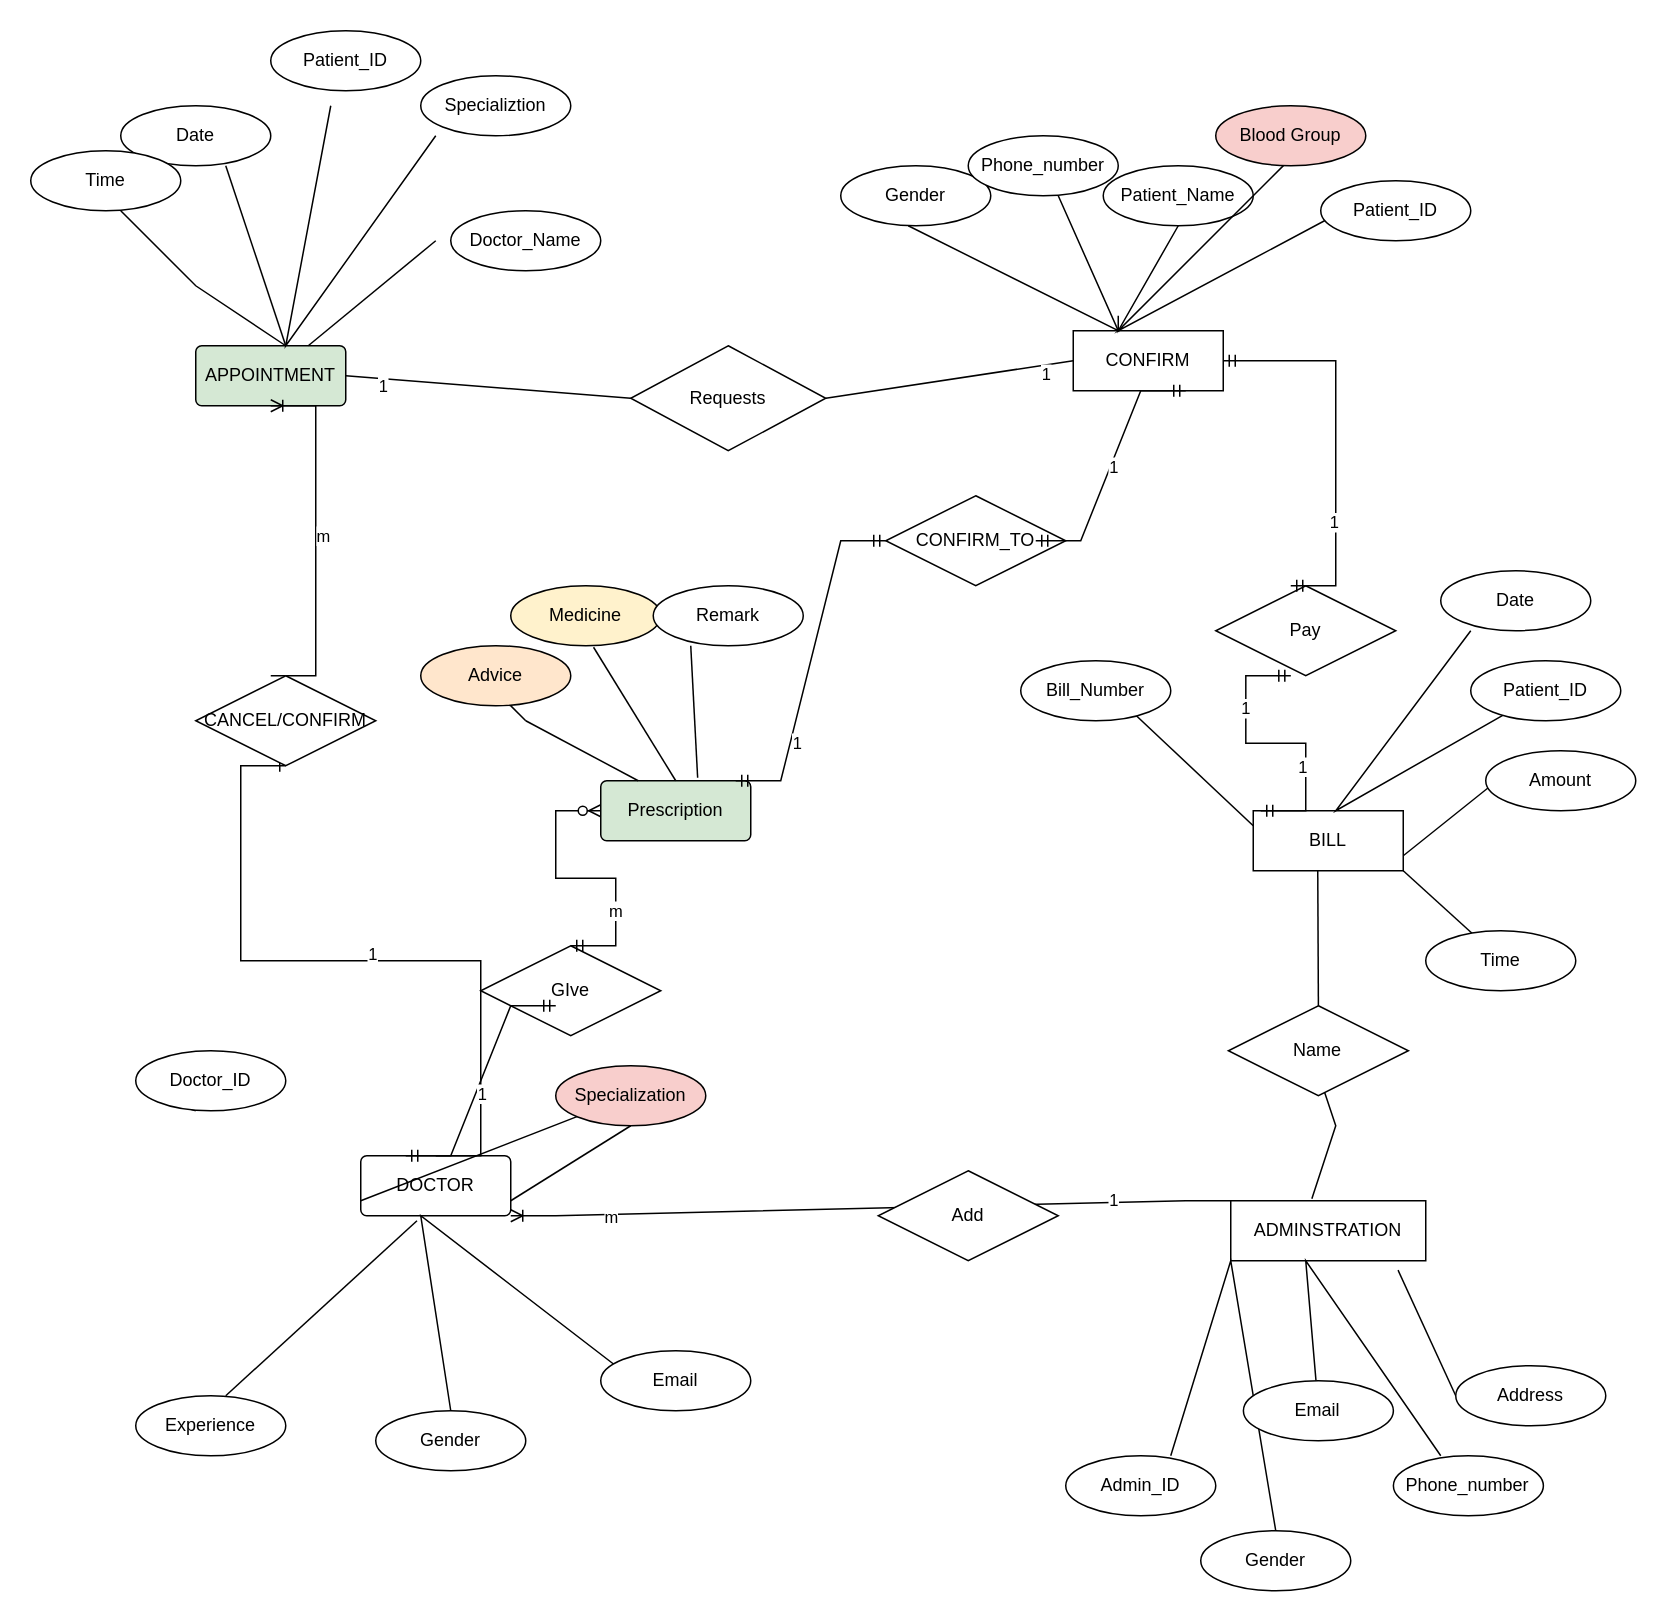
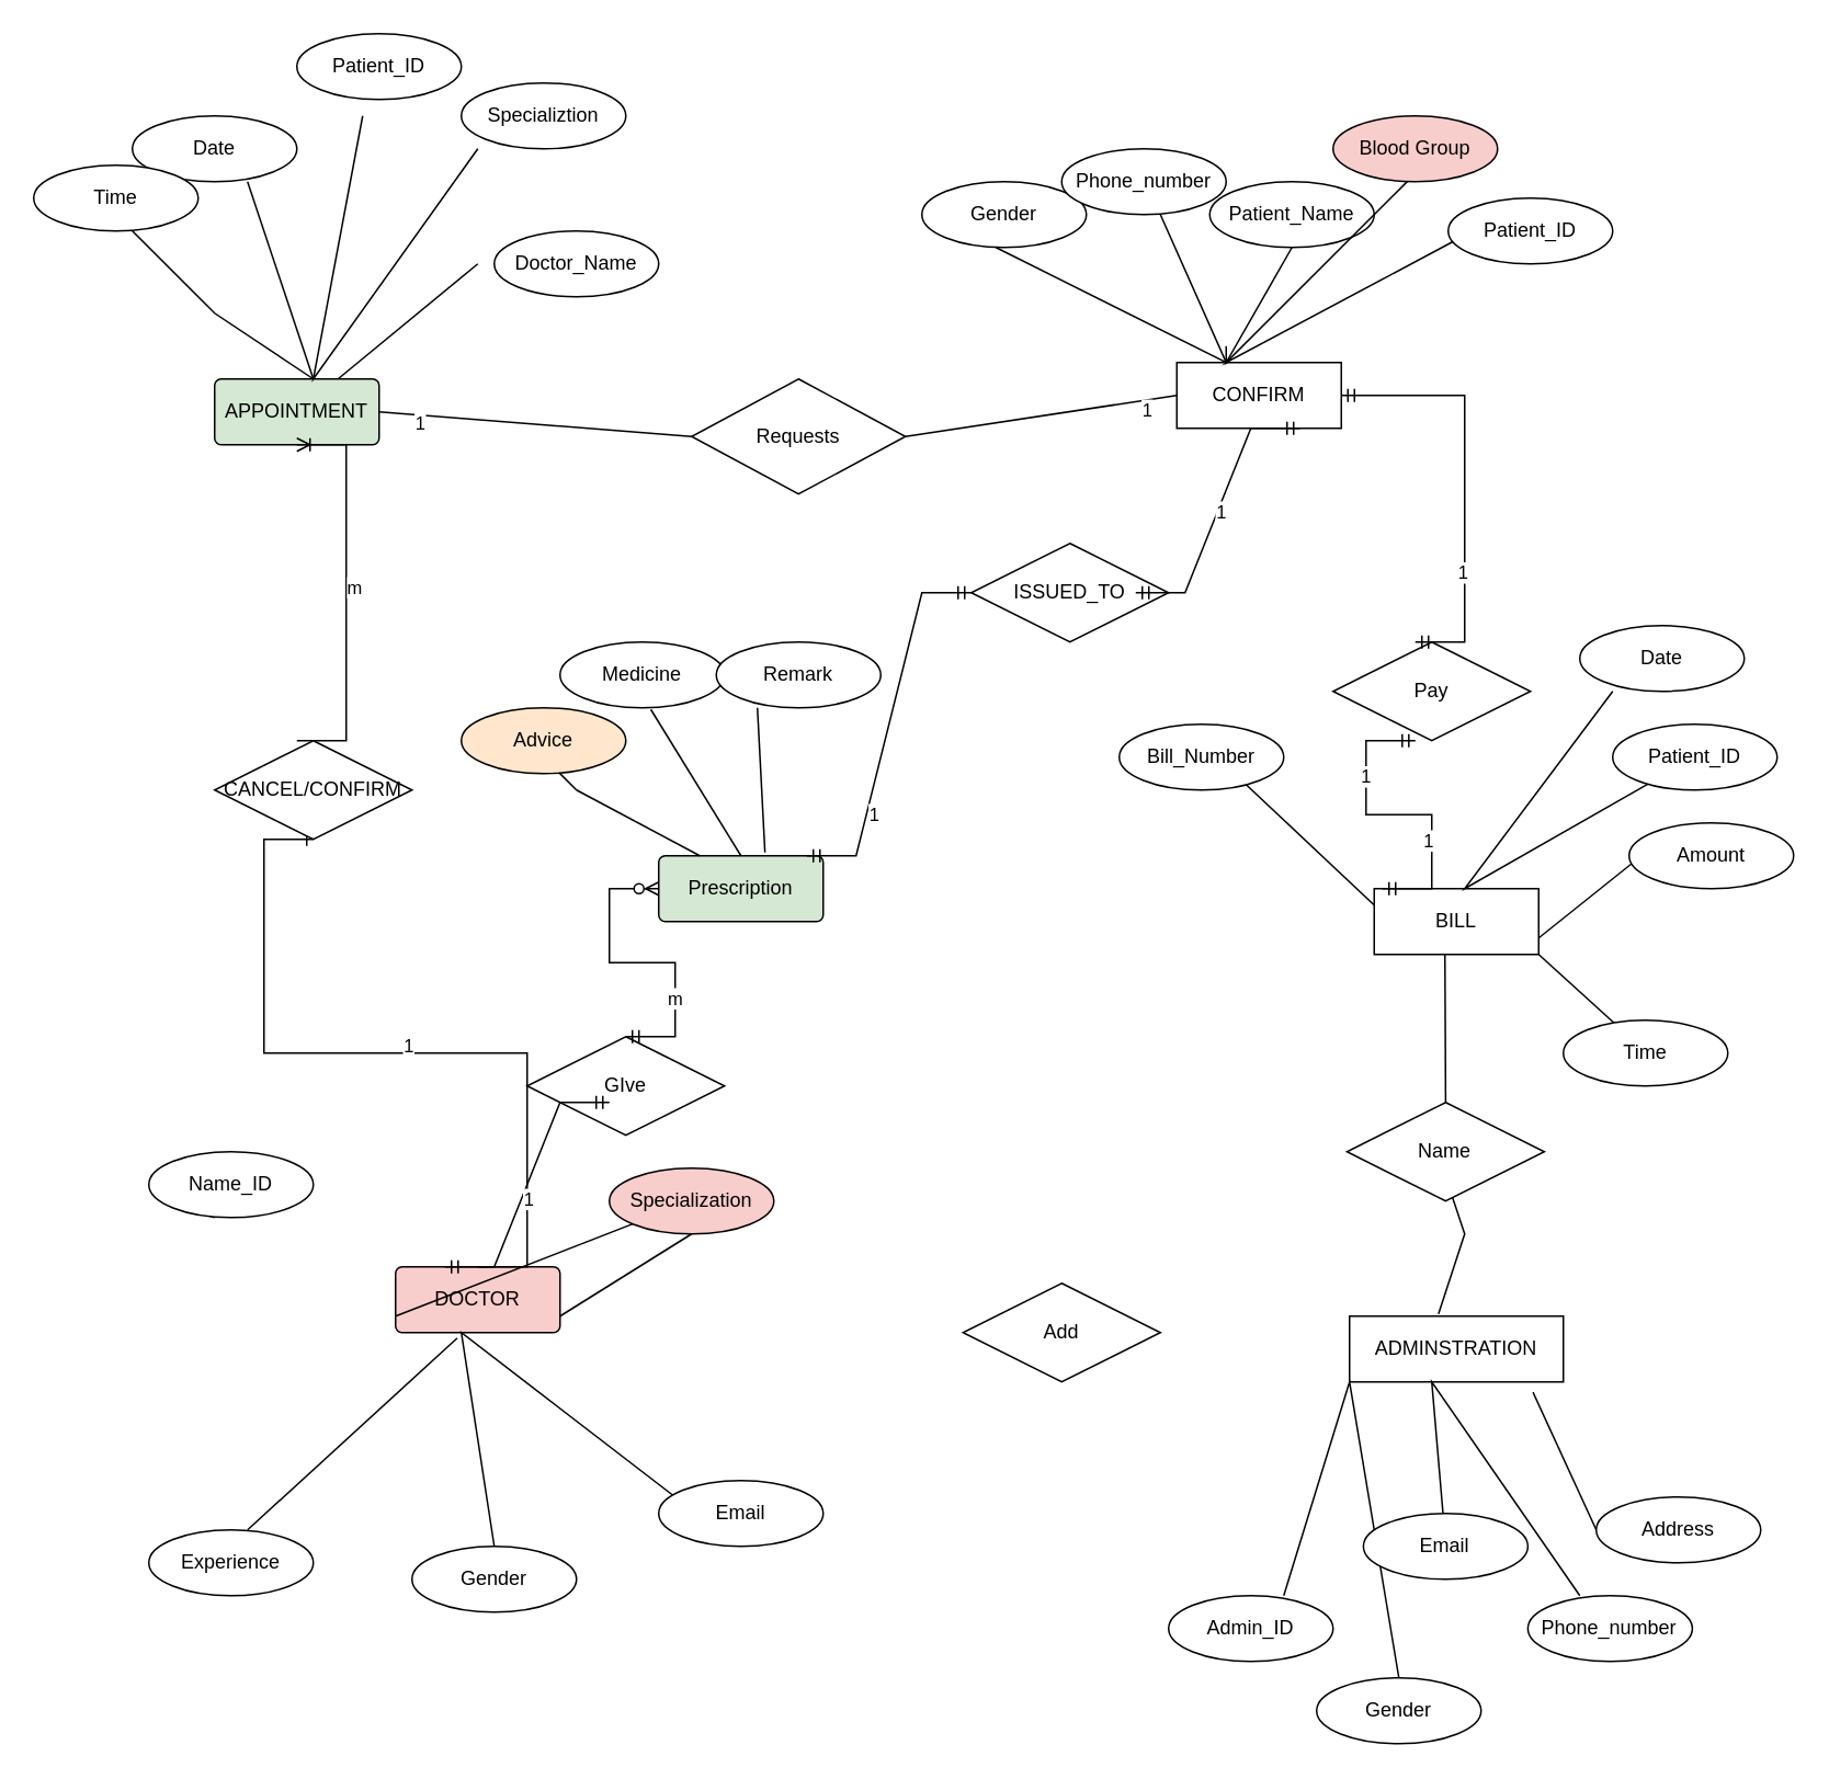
- <mxCell id="53" value="CONFIRM_TO" style="shape=rhombus;perimeter=rhombusPerimeter;whiteSpace=wrap;html=1;align=center;" parent="1" vertex="1"><mxGeometry x="590" y="330" width="120" height="60" as="geometry" /></mxCell>
+ <mxCell id="53" value="ISSUED_TO" style="shape=rhombus;perimeter=rhombusPerimeter;whiteSpace=wrap;html=1;align=center;" parent="1" vertex="1"><mxGeometry x="590" y="330" width="120" height="60" as="geometry" /></mxCell>
- <mxCell id="88" value="Medicine" style="ellipse;whiteSpace=wrap;html=1;align=center;fillColor=#fff2cc;" parent="1" vertex="1"><mxGeometry x="340" y="390" width="100" height="40" as="geometry" /></mxCell>
+ <mxCell id="88" value="Medicine" style="ellipse;whiteSpace=wrap;html=1;align=center;" parent="1" vertex="1"><mxGeometry x="340" y="390" width="100" height="40" as="geometry" /></mxCell>
- <mxCell id="32" value="Doctor_ID" style="ellipse;whiteSpace=wrap;html=1;align=center;" parent="1" vertex="1"><mxGeometry x="90" y="700" width="100" height="40" as="geometry" /></mxCell>
+ <mxCell id="32" value="Name_ID" style="ellipse;whiteSpace=wrap;html=1;align=center;" parent="1" vertex="1"><mxGeometry x="90" y="700" width="100" height="40" as="geometry" /></mxCell>
- <mxCell id="26" value="DOCTOR" style="rounded=1;arcSize=10;whiteSpace=wrap;html=1;align=center;" parent="1" vertex="1"><mxGeometry x="240" y="770" width="100" height="40" as="geometry" /></mxCell>
+ <mxCell id="26" value="DOCTOR" style="rounded=1;arcSize=10;whiteSpace=wrap;html=1;align=center;fillColor=#f8cecc;" parent="1" vertex="1"><mxGeometry x="240" y="770" width="100" height="40" as="geometry" /></mxCell>
- <mxCell id="68" value="" style="edgeStyle=entityRelationEdgeStyle;fontSize=12;html=1;endArrow=ERoneToMany;rounded=0;entryX=1;entryY=1;entryDx=0;entryDy=0;exitX=0;exitY=0;exitDx=0;exitDy=0;" parent="1" source="57" target="26" edge="1"><mxGeometry width="100" height="100" relative="1" as="geometry"><mxPoint x="800" y="820" as="sourcePoint" /><mxPoint x="420" y="790" as="targetPoint" /><Array as="points"><mxPoint x="810" y="830" /><mxPoint x="830" y="810" /><mxPoint x="810" y="830" /></Array></mxGeometry></mxCell>
- <mxCell id="69" value="1" style="edgeLabel;html=1;align=center;verticalAlign=middle;resizable=0;points=[];" parent="68" vertex="1" connectable="0"><mxGeometry x="-0.676" y="-2" relative="1" as="geometry"><mxPoint as="offset" /></mxGeometry></mxCell>
- <mxCell id="70" value="m" style="edgeLabel;html=1;align=center;verticalAlign=middle;resizable=0;points=[];" parent="68" vertex="1" connectable="0"><mxGeometry x="0.726" y="1" relative="1" as="geometry"><mxPoint as="offset" /></mxGeometry></mxCell>
